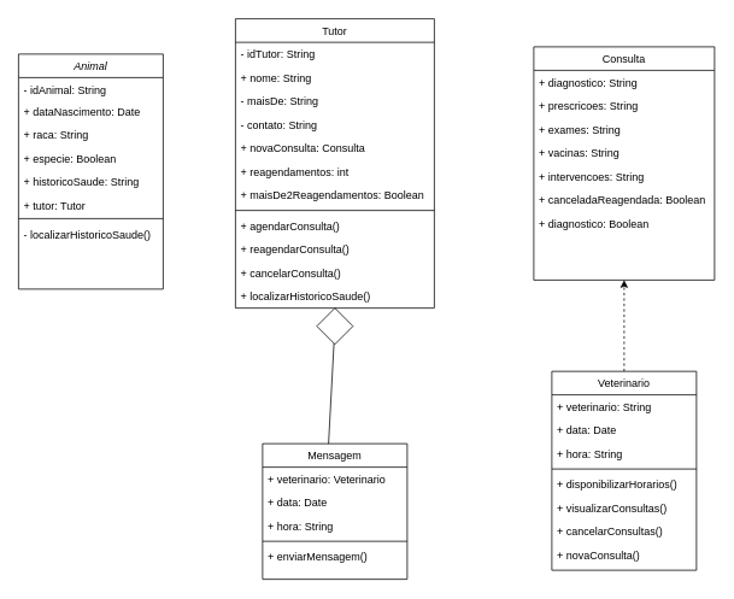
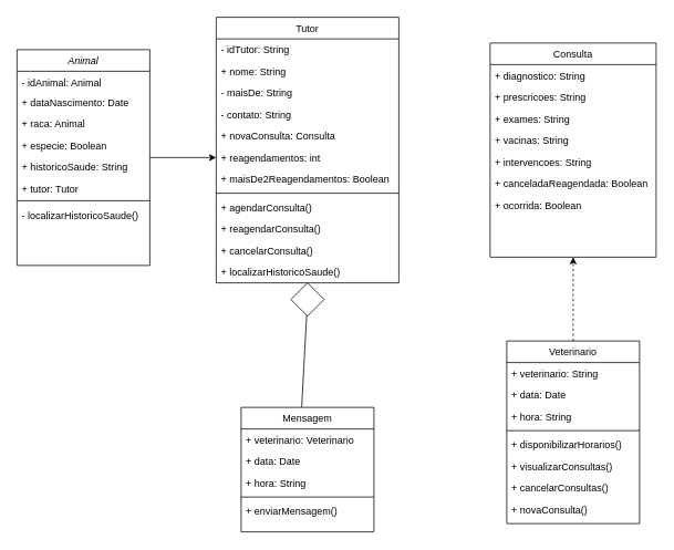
- <mxCell id="4" value="- idAnimal: String" style="text;align=left;verticalAlign=top;spacingLeft=4;spacingRight=4;overflow=hidden;rotatable=0;points=[[0,0.5],[1,0.5]];portConstraint=eastwest;rounded=0;shadow=0;html=0;" parent="3" vertex="1"><mxGeometry y="26" width="160" height="24" as="geometry" /></mxCell>
+ <mxCell id="4" value="- idAnimal: Animal" style="text;align=left;verticalAlign=top;spacingLeft=4;spacingRight=4;overflow=hidden;rotatable=0;points=[[0,0.5],[1,0.5]];portConstraint=eastwest;rounded=0;shadow=0;html=0;" parent="3" vertex="1"><mxGeometry y="26" width="160" height="24" as="geometry" /></mxCell>
- <mxCell id="6" value="+ raca: String" style="text;align=left;verticalAlign=top;spacingLeft=4;spacingRight=4;overflow=hidden;rotatable=0;points=[[0,0.5],[1,0.5]];portConstraint=eastwest;rounded=0;shadow=0;html=0;" parent="3" vertex="1"><mxGeometry y="76" width="160" height="26" as="geometry" /></mxCell>
+ <mxCell id="6" value="+ raca: Animal" style="text;align=left;verticalAlign=top;spacingLeft=4;spacingRight=4;overflow=hidden;rotatable=0;points=[[0,0.5],[1,0.5]];portConstraint=eastwest;rounded=0;shadow=0;html=0;" parent="3" vertex="1"><mxGeometry y="76" width="160" height="26" as="geometry" /></mxCell>
+ <mxCell id="2" style="edgeStyle=orthogonalEdgeStyle;rounded=0;orthogonalLoop=1;jettySize=auto;html=1;entryX=0;entryY=0.5;entryDx=0;entryDy=0;targetPerimeterSpacing=0;" edge="1" parent="1" source="3" target="18"><mxGeometry relative="1" as="geometry" /></mxCell>
- <mxCell id="32" value="+ diagnostico: Boolean" style="text;align=left;verticalAlign=top;spacingLeft=4;spacingRight=4;overflow=hidden;rotatable=0;points=[[0,0.5],[1,0.5]];portConstraint=eastwest;rounded=0;shadow=0;html=0;" vertex="1" parent="25"><mxGeometry y="182" width="200" height="30" as="geometry" /></mxCell>
+ <mxCell id="32" value="+ ocorrida: Boolean" style="text;align=left;verticalAlign=top;spacingLeft=4;spacingRight=4;overflow=hidden;rotatable=0;points=[[0,0.5],[1,0.5]];portConstraint=eastwest;rounded=0;shadow=0;html=0;" vertex="1" parent="25"><mxGeometry y="182" width="200" height="30" as="geometry" /></mxCell>
